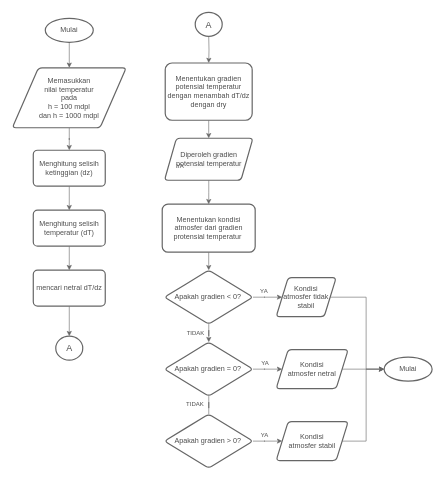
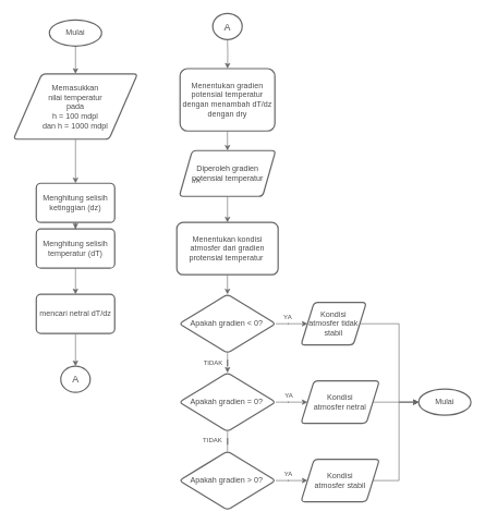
- <mxCell id="7" value="Menghitung selisih ketinggian (dz)" style="rounded=1;whiteSpace=wrap;html=1;strokeWidth=2;arcSize=12;strokeColor=#666666;fontColor=#4D4D4D;" vertex="1" parent="1"><mxGeometry x="55" y="250" width="120" height="60" as="geometry" /></mxCell>
+ <mxCell id="7" value="Menghitung selisih ketinggian (dz)" style="rounded=1;whiteSpace=wrap;html=1;strokeWidth=2;arcSize=12;strokeColor=#666666;fontColor=#4D4D4D;" vertex="1" parent="1"><mxGeometry x="55" y="280" width="120" height="60" as="geometry" /></mxCell>
